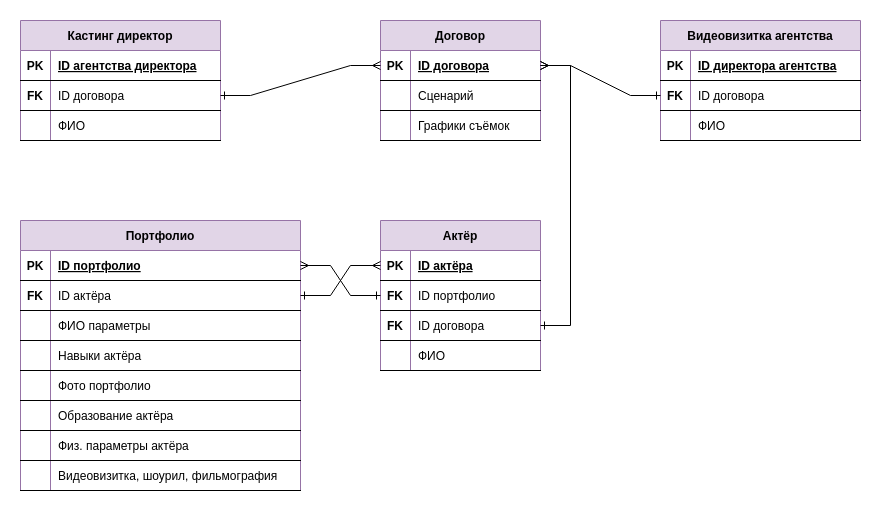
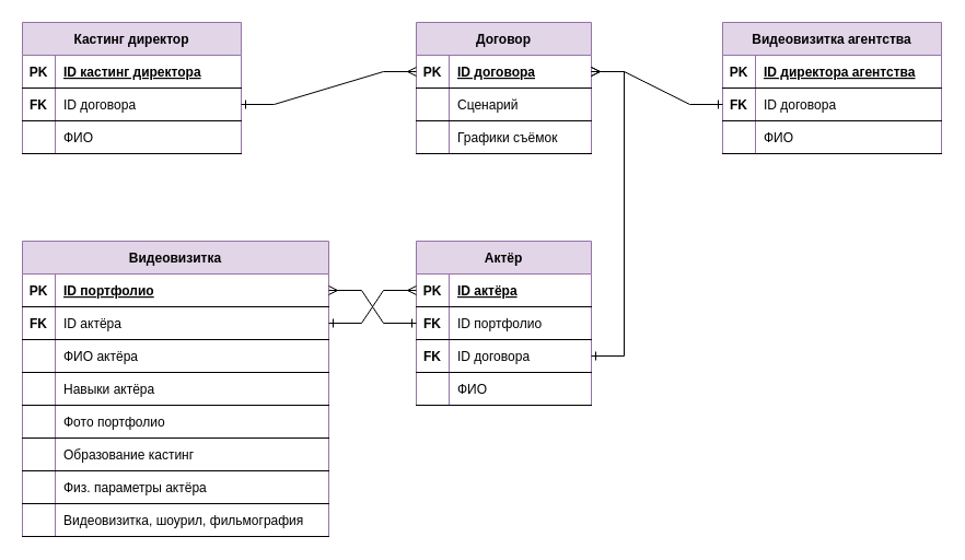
- <mxCell id="43" value="ID агентства директора" style="shape=partialRectangle;connectable=0;fillColor=none;top=0;left=0;bottom=0;right=0;align=left;spacingLeft=6;fontStyle=5;overflow=hidden;" vertex="1" parent="41"><mxGeometry x="30" width="170" height="30" as="geometry"><mxRectangle width="170" height="30" as="alternateBounds" /></mxGeometry></mxCell>
+ <mxCell id="43" value="ID кастинг директора" style="shape=partialRectangle;connectable=0;fillColor=none;top=0;left=0;bottom=0;right=0;align=left;spacingLeft=6;fontStyle=5;overflow=hidden;" vertex="1" parent="41"><mxGeometry x="30" width="170" height="30" as="geometry"><mxRectangle width="170" height="30" as="alternateBounds" /></mxGeometry></mxCell>
- <mxCell id="2" value="Портфолио" style="shape=table;startSize=30;container=1;collapsible=1;childLayout=tableLayout;fixedRows=1;rowLines=0;fontStyle=1;align=center;resizeLast=1;fillColor=#e1d5e7;strokeColor=#9673a6;" vertex="1" parent="1"><mxGeometry x="20" y="220" width="280" height="270" as="geometry"><mxRectangle x="270" y="280" width="110" height="30" as="alternateBounds" /></mxGeometry></mxCell>
+ <mxCell id="2" value="Видеовизитка" style="shape=table;startSize=30;container=1;collapsible=1;childLayout=tableLayout;fixedRows=1;rowLines=0;fontStyle=1;align=center;resizeLast=1;fillColor=#e1d5e7;strokeColor=#9673a6;" vertex="1" parent="1"><mxGeometry x="20" y="220" width="280" height="270" as="geometry"><mxRectangle x="270" y="280" width="110" height="30" as="alternateBounds" /></mxGeometry></mxCell>
- <mxCell id="11" value="ФИО параметры" style="shape=partialRectangle;connectable=0;fillColor=none;top=0;left=0;bottom=0;right=0;align=left;spacingLeft=6;fontStyle=0;overflow=hidden;" vertex="1" parent="9"><mxGeometry x="30" width="250" height="30" as="geometry"><mxRectangle width="250" height="30" as="alternateBounds" /></mxGeometry></mxCell>
+ <mxCell id="11" value="ФИО актёра" style="shape=partialRectangle;connectable=0;fillColor=none;top=0;left=0;bottom=0;right=0;align=left;spacingLeft=6;fontStyle=0;overflow=hidden;" vertex="1" parent="9"><mxGeometry x="30" width="250" height="30" as="geometry"><mxRectangle width="250" height="30" as="alternateBounds" /></mxGeometry></mxCell>
- <mxCell id="20" value="Образование актёра" style="shape=partialRectangle;connectable=0;fillColor=none;top=0;left=0;bottom=0;right=0;align=left;spacingLeft=6;fontStyle=0;overflow=hidden;" vertex="1" parent="18"><mxGeometry x="30" width="250" height="30" as="geometry"><mxRectangle width="250" height="30" as="alternateBounds" /></mxGeometry></mxCell>
+ <mxCell id="20" value="Образование кастинг" style="shape=partialRectangle;connectable=0;fillColor=none;top=0;left=0;bottom=0;right=0;align=left;spacingLeft=6;fontStyle=0;overflow=hidden;" vertex="1" parent="18"><mxGeometry x="30" width="250" height="30" as="geometry"><mxRectangle width="250" height="30" as="alternateBounds" /></mxGeometry></mxCell>
